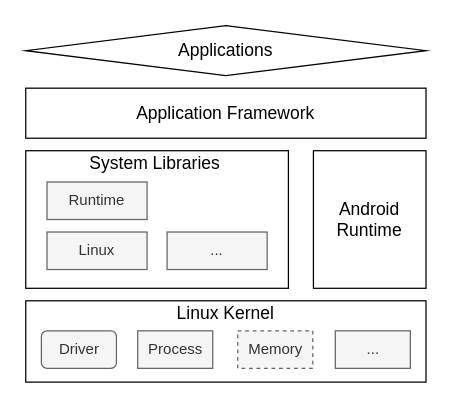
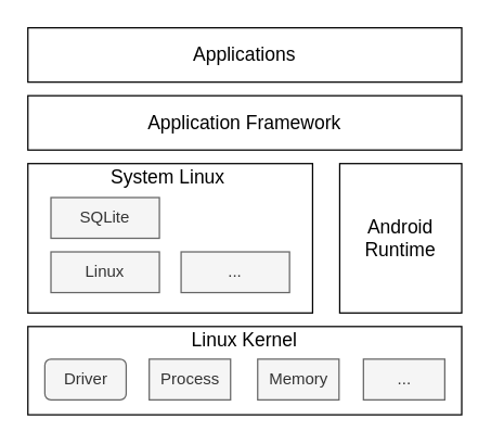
- <mxCell id="6" value="&lt;font style=&quot;font-size: 14px&quot;&gt;Applications&lt;/font&gt;" style="rhombus;whiteSpace=wrap;html=1;" parent="1" vertex="1"><mxGeometry x="20" y="20" width="320" height="40" as="geometry" /></mxCell>
+ <mxCell id="6" value="&lt;font style=&quot;font-size: 14px&quot;&gt;Applications&lt;/font&gt;" style="rounded=0;whiteSpace=wrap;html=1;" parent="1" vertex="1"><mxGeometry x="20" y="20" width="320" height="40" as="geometry" /></mxCell>
- <mxCell id="7" value="&lt;font style=&quot;font-size: 14px&quot;&gt;System Libraries&lt;/font&gt;" style="text;html=1;strokeColor=none;fillColor=none;align=center;verticalAlign=middle;whiteSpace=wrap;rounded=0;" parent="1" vertex="1"><mxGeometry x="37" y="120" width="173" height="20" as="geometry" /></mxCell>
+ <mxCell id="7" value="&lt;font style=&quot;font-size: 14px&quot;&gt;System Linux&lt;/font&gt;" style="text;html=1;strokeColor=none;fillColor=none;align=center;verticalAlign=middle;whiteSpace=wrap;rounded=0;" parent="1" vertex="1"><mxGeometry x="37" y="120" width="173" height="20" as="geometry" /></mxCell>
- <mxCell id="8" value="Runtime" style="rounded=0;whiteSpace=wrap;html=1;fillColor=#f5f5f5;strokeColor=#666666;fontColor=#333333;" parent="1" vertex="1"><mxGeometry x="37" y="145" width="80" height="30" as="geometry" /></mxCell>
+ <mxCell id="8" value="SQLite" style="rounded=0;whiteSpace=wrap;html=1;fillColor=#f5f5f5;strokeColor=#666666;fontColor=#333333;" parent="1" vertex="1"><mxGeometry x="37" y="145" width="80" height="30" as="geometry" /></mxCell>
- <mxCell id="14" value="&lt;font style=&quot;font-size: 12px&quot;&gt;Memory&lt;/font&gt;" style="rounded=0;whiteSpace=wrap;html=1;fillColor=#f5f5f5;strokeColor=#666666;fontColor=#333333;dashed=1;" parent="1" vertex="1"><mxGeometry x="189.5" y="264" width="60" height="30" as="geometry" /></mxCell>
+ <mxCell id="14" value="&lt;font style=&quot;font-size: 12px&quot;&gt;Memory&lt;/font&gt;" style="rounded=0;whiteSpace=wrap;html=1;fillColor=#f5f5f5;strokeColor=#666666;fontColor=#333333;" parent="1" vertex="1"><mxGeometry x="189.5" y="264" width="60" height="30" as="geometry" /></mxCell>
